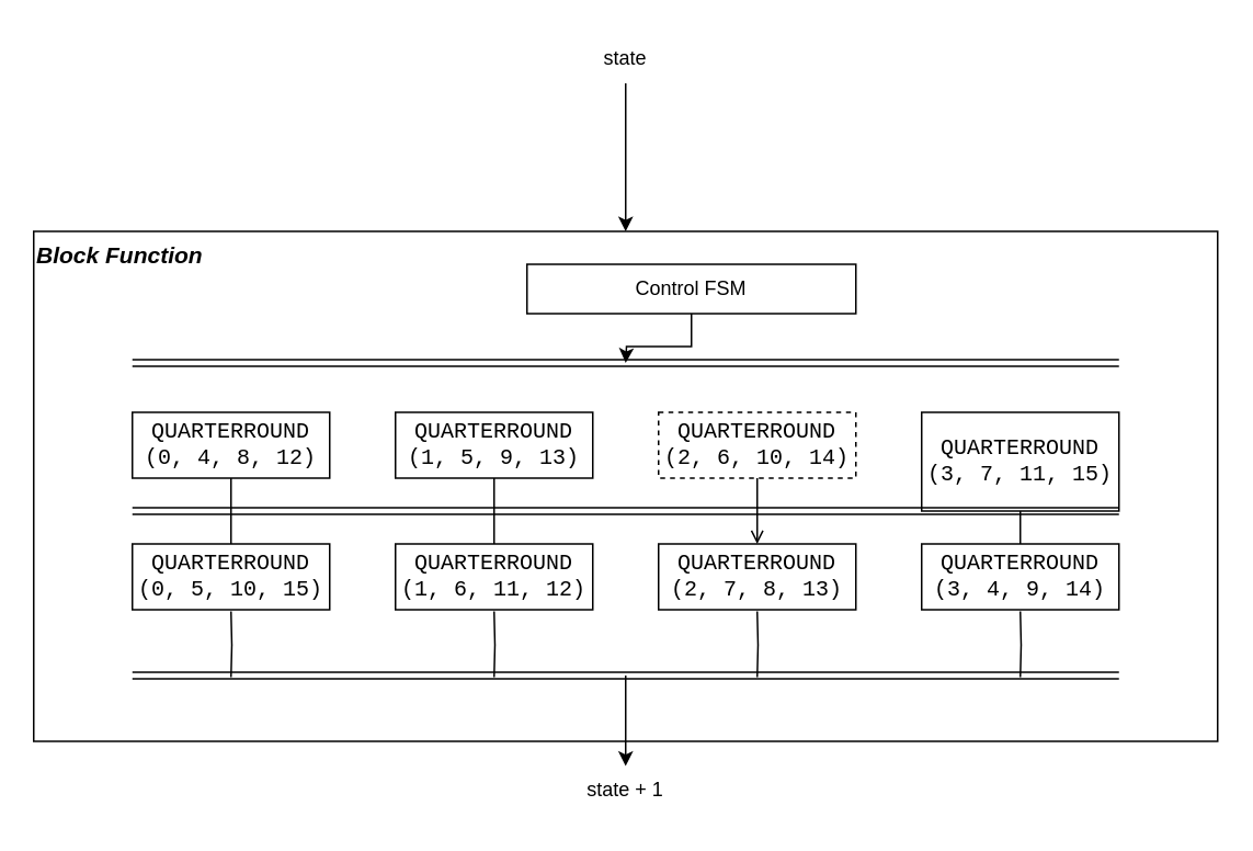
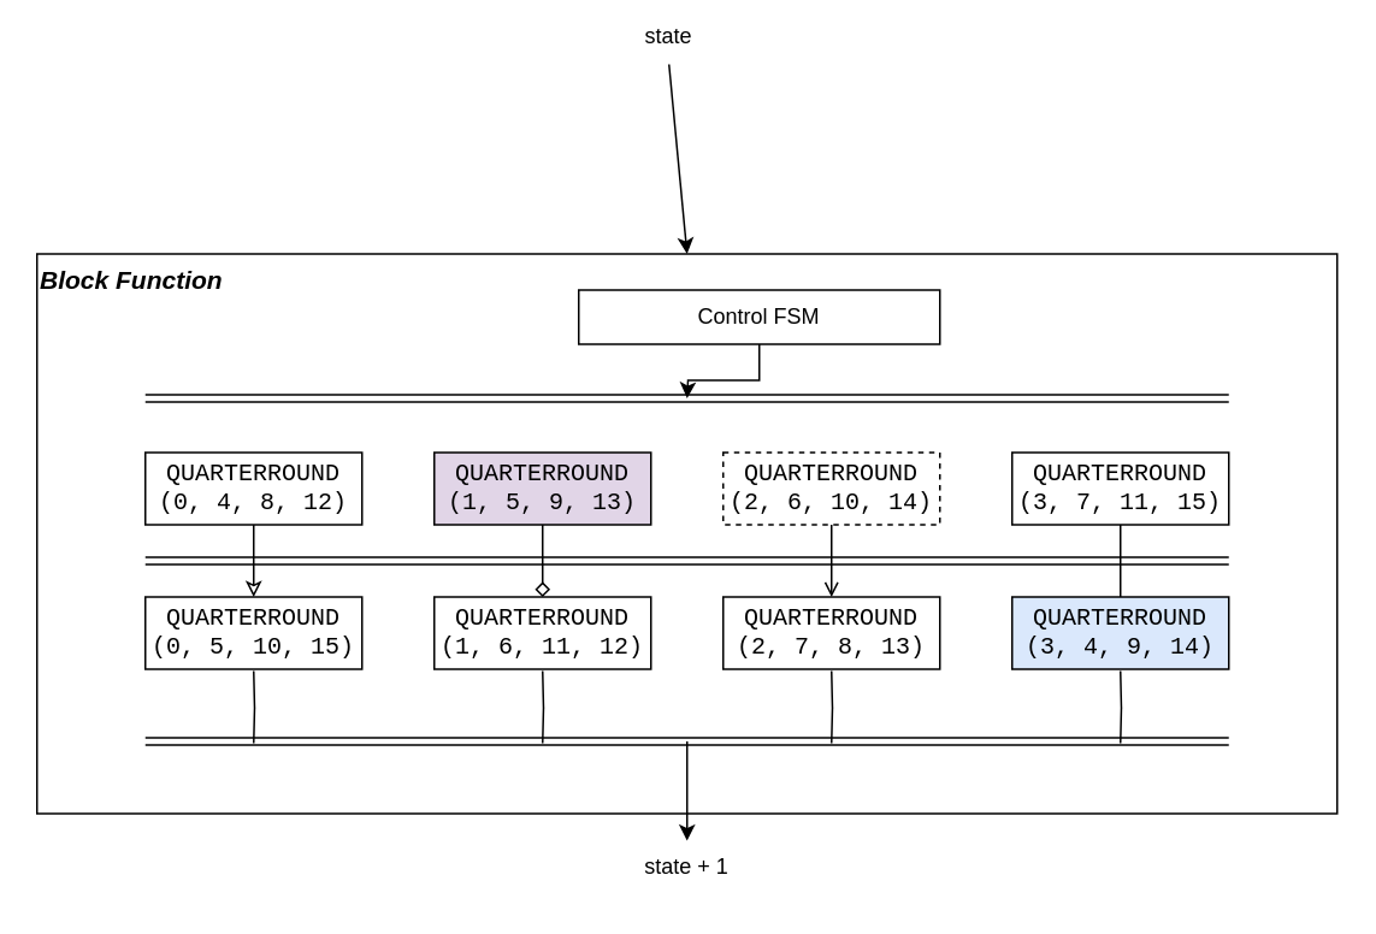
- <mxCell id="17" value="state" style="text;html=1;strokeColor=none;fillColor=none;align=center;verticalAlign=middle;whiteSpace=wrap;rounded=0;fontSize=12;" parent="1" vertex="1"><mxGeometry x="350" y="20" width="60" height="30" as="geometry" /></mxCell>
+ <mxCell id="17" value="state" style="text;html=1;strokeColor=none;fillColor=none;align=center;verticalAlign=middle;whiteSpace=wrap;rounded=0;fontSize=12;" parent="1" vertex="1"><mxGeometry x="340" y="5" width="60" height="30" as="geometry" /></mxCell>
- <mxCell id="6" value="&lt;span style=&quot;font-family: &amp;#34;courier&amp;#34; ; font-size: 10pt&quot;&gt;QUARTERROUND&lt;br&gt;(&lt;/span&gt;&lt;span style=&quot;font-family: &amp;#34;courier&amp;#34; ; font-size: 10pt&quot;&gt;1, 5, 9, 13&lt;/span&gt;&lt;span style=&quot;font-family: &amp;#34;courier&amp;#34; ; font-size: 10pt&quot;&gt;)&lt;br&gt;&lt;/span&gt;" style="rounded=0;whiteSpace=wrap;html=1;" parent="1" vertex="1"><mxGeometry x="240" y="250" width="120" height="40" as="geometry" /></mxCell>
+ <mxCell id="6" value="&lt;span style=&quot;font-family: &amp;#34;courier&amp;#34; ; font-size: 10pt&quot;&gt;QUARTERROUND&lt;br&gt;(&lt;/span&gt;&lt;span style=&quot;font-family: &amp;#34;courier&amp;#34; ; font-size: 10pt&quot;&gt;1, 5, 9, 13&lt;/span&gt;&lt;span style=&quot;font-family: &amp;#34;courier&amp;#34; ; font-size: 10pt&quot;&gt;)&lt;br&gt;&lt;/span&gt;" style="rounded=0;whiteSpace=wrap;html=1;fillColor=#e1d5e7;" parent="1" vertex="1"><mxGeometry x="240" y="250" width="120" height="40" as="geometry" /></mxCell>
- <mxCell id="10" value="&lt;span style=&quot;font-family: &amp;#34;courier&amp;#34; ; font-size: 10pt&quot;&gt;QUARTERROUND&lt;br&gt;(&lt;/span&gt;&lt;span style=&quot;font-family: &amp;#34;courier&amp;#34; ; font-size: 10pt&quot;&gt;3, 7, 11, 15&lt;/span&gt;&lt;span style=&quot;font-family: &amp;#34;courier&amp;#34; ; font-size: 10pt&quot;&gt;)&lt;br&gt;&lt;/span&gt;" style="rounded=0;whiteSpace=wrap;html=1;" parent="1" vertex="1"><mxGeometry x="560" y="250" width="120" height="60" as="geometry" /></mxCell>
+ <mxCell id="10" value="&lt;span style=&quot;font-family: &amp;#34;courier&amp;#34; ; font-size: 10pt&quot;&gt;QUARTERROUND&lt;br&gt;(&lt;/span&gt;&lt;span style=&quot;font-family: &amp;#34;courier&amp;#34; ; font-size: 10pt&quot;&gt;3, 7, 11, 15&lt;/span&gt;&lt;span style=&quot;font-family: &amp;#34;courier&amp;#34; ; font-size: 10pt&quot;&gt;)&lt;br&gt;&lt;/span&gt;" style="rounded=0;whiteSpace=wrap;html=1;" parent="1" vertex="1"><mxGeometry x="560" y="250" width="120" height="40" as="geometry" /></mxCell>
- <mxCell id="3" style="edgeStyle=orthogonalEdgeStyle;rounded=0;orthogonalLoop=1;jettySize=auto;html=1;exitX=0.5;exitY=1;exitDx=0;exitDy=0;entryX=0.5;entryY=0;entryDx=0;entryDy=0;endArrow=none;endFill=0;" parent="1" source="4" target="11" edge="1"><mxGeometry relative="1" as="geometry" /></mxCell>
+ <mxCell id="3" style="edgeStyle=orthogonalEdgeStyle;rounded=0;orthogonalLoop=1;jettySize=auto;html=1;exitX=0.5;exitY=1;exitDx=0;exitDy=0;entryX=0.5;entryY=0;entryDx=0;entryDy=0;endArrow=classic;endFill=0;" parent="1" source="4" target="11" edge="1"><mxGeometry relative="1" as="geometry" /></mxCell>
- <mxCell id="5" style="edgeStyle=orthogonalEdgeStyle;rounded=0;orthogonalLoop=1;jettySize=auto;html=1;exitX=0.5;exitY=1;exitDx=0;exitDy=0;entryX=0.5;entryY=0;entryDx=0;entryDy=0;endArrow=none;endFill=0;" parent="1" source="6" target="12" edge="1"><mxGeometry relative="1" as="geometry" /></mxCell>
+ <mxCell id="5" style="edgeStyle=orthogonalEdgeStyle;rounded=0;orthogonalLoop=1;jettySize=auto;html=1;exitX=0.5;exitY=1;exitDx=0;exitDy=0;entryX=0.5;entryY=0;entryDx=0;entryDy=0;endArrow=diamond;endFill=0;" parent="1" source="6" target="12" edge="1"><mxGeometry relative="1" as="geometry" /></mxCell>
- <mxCell id="14" value="&lt;span style=&quot;font-family: &amp;#34;courier&amp;#34; ; font-size: 10pt&quot;&gt;QUARTERROUND&lt;br&gt;(&lt;/span&gt;&lt;span style=&quot;font-family: &amp;#34;courier&amp;#34; ; font-size: 10pt&quot;&gt;3, 4, 9, 14&lt;/span&gt;&lt;span style=&quot;font-family: &amp;#34;courier&amp;#34; ; font-size: 10pt&quot;&gt;)&lt;br&gt;&lt;/span&gt;" style="rounded=0;whiteSpace=wrap;html=1;" parent="1" vertex="1"><mxGeometry x="560" y="330" width="120" height="40" as="geometry" /></mxCell>
+ <mxCell id="14" value="&lt;span style=&quot;font-family: &amp;#34;courier&amp;#34; ; font-size: 10pt&quot;&gt;QUARTERROUND&lt;br&gt;(&lt;/span&gt;&lt;span style=&quot;font-family: &amp;#34;courier&amp;#34; ; font-size: 10pt&quot;&gt;3, 4, 9, 14&lt;/span&gt;&lt;span style=&quot;font-family: &amp;#34;courier&amp;#34; ; font-size: 10pt&quot;&gt;)&lt;br&gt;&lt;/span&gt;" style="rounded=0;whiteSpace=wrap;html=1;fillColor=#dae8fc;" parent="1" vertex="1"><mxGeometry x="560" y="330" width="120" height="40" as="geometry" /></mxCell>
